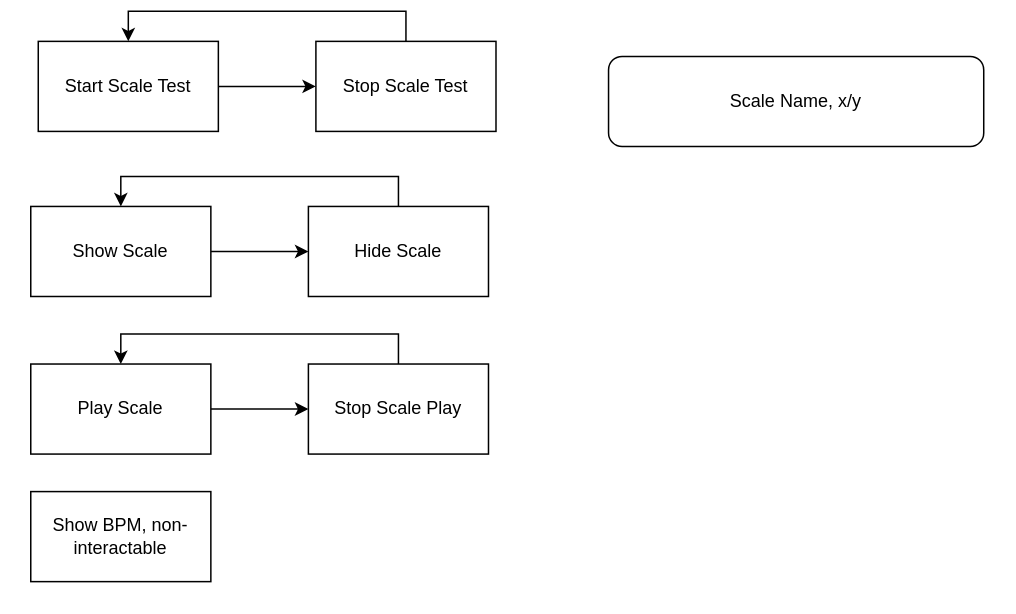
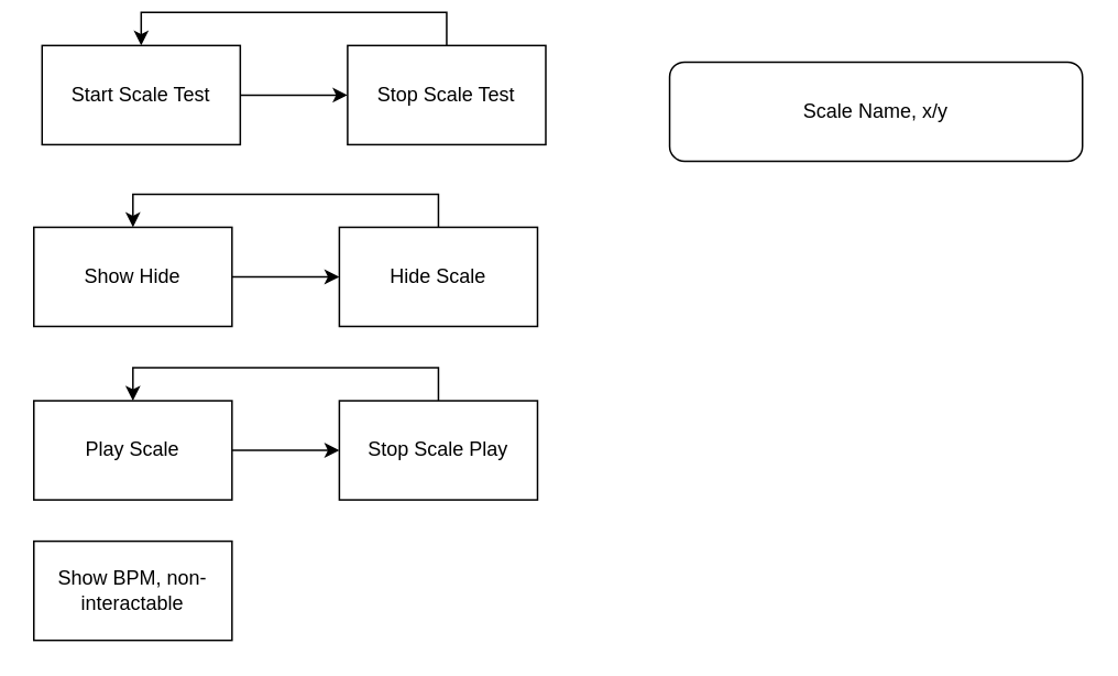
- <mxCell id="7" value="&lt;span style=&quot;white-space: normal&quot;&gt;Show Scale&lt;/span&gt;" style="rounded=0;whiteSpace=wrap;html=1;" vertex="1" parent="1"><mxGeometry x="20" y="130" width="120" height="60" as="geometry" /></mxCell>
+ <mxCell id="7" value="&lt;span style=&quot;white-space: normal&quot;&gt;Show Hide&lt;/span&gt;" style="rounded=0;whiteSpace=wrap;html=1;" vertex="1" parent="1"><mxGeometry x="20" y="130" width="120" height="60" as="geometry" /></mxCell>
